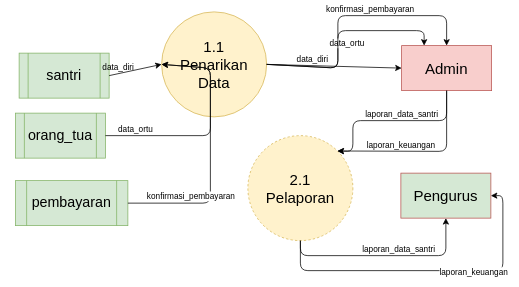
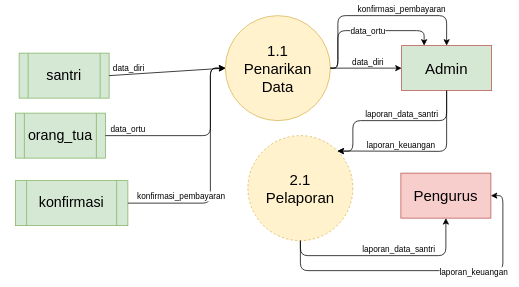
- <mxCell id="4" value="&lt;font style=&quot;font-size: 20px&quot;&gt;1.1&lt;br&gt;Penarikan&lt;br&gt;Data&lt;/font&gt;" style="ellipse;whiteSpace=wrap;html=1;aspect=fixed;fillColor=#fff2cc;strokeColor=#d6b656;" vertex="1" parent="1"><mxGeometry x="215" y="15" width="140" height="140" as="geometry" /></mxCell>
+ <mxCell id="4" value="&lt;font style=&quot;font-size: 20px&quot;&gt;1.1&lt;br&gt;Penarikan&lt;br&gt;Data&lt;/font&gt;" style="ellipse;whiteSpace=wrap;html=1;aspect=fixed;fillColor=#fff2cc;strokeColor=#d6b656;" vertex="1" parent="1"><mxGeometry x="300" y="20" width="140" height="140" as="geometry" /></mxCell>
- <mxCell id="3" value="&lt;font style=&quot;font-size: 20px&quot;&gt;Admin&lt;/font&gt;" style="rounded=0;whiteSpace=wrap;html=1;fillColor=#f8cecc;strokeColor=#b85450;" vertex="1" parent="1"><mxGeometry x="535" y="60" width="120" height="60" as="geometry" /></mxCell>
+ <mxCell id="3" value="&lt;font style=&quot;font-size: 20px&quot;&gt;Admin&lt;/font&gt;" style="rounded=0;whiteSpace=wrap;html=1;fillColor=#d5e8d4;strokeColor=#b85450;" vertex="1" parent="1"><mxGeometry x="535" y="60" width="120" height="60" as="geometry" /></mxCell>
- <mxCell id="2" value="&lt;font style=&quot;font-size: 20px&quot;&gt;Pengurus&lt;/font&gt;" style="rounded=0;whiteSpace=wrap;html=1;fillColor=#d5e8d4;strokeColor=#b85450;" vertex="1" parent="1"><mxGeometry x="534" y="230" width="120" height="60" as="geometry" /></mxCell>
+ <mxCell id="2" value="&lt;font style=&quot;font-size: 20px&quot;&gt;Pengurus&lt;/font&gt;" style="rounded=0;whiteSpace=wrap;html=1;fillColor=#f8cecc;strokeColor=#b85450;" vertex="1" parent="1"><mxGeometry x="534" y="230" width="120" height="60" as="geometry" /></mxCell>
- <mxCell id="7" value="&lt;font style=&quot;font-size: 19px&quot;&gt;pembayaran&lt;/font&gt;" style="shape=process;whiteSpace=wrap;html=1;backgroundOutline=1;fillColor=#d5e8d4;strokeColor=#82b366;" vertex="1" parent="1"><mxGeometry x="20" y="240" width="150" height="60" as="geometry" /></mxCell>
+ <mxCell id="7" value="&lt;font style=&quot;font-size: 19px&quot;&gt;konfirmasi&lt;/font&gt;" style="shape=process;whiteSpace=wrap;html=1;backgroundOutline=1;fillColor=#d5e8d4;strokeColor=#82b366;" vertex="1" parent="1"><mxGeometry x="20" y="240" width="150" height="60" as="geometry" /></mxCell>
